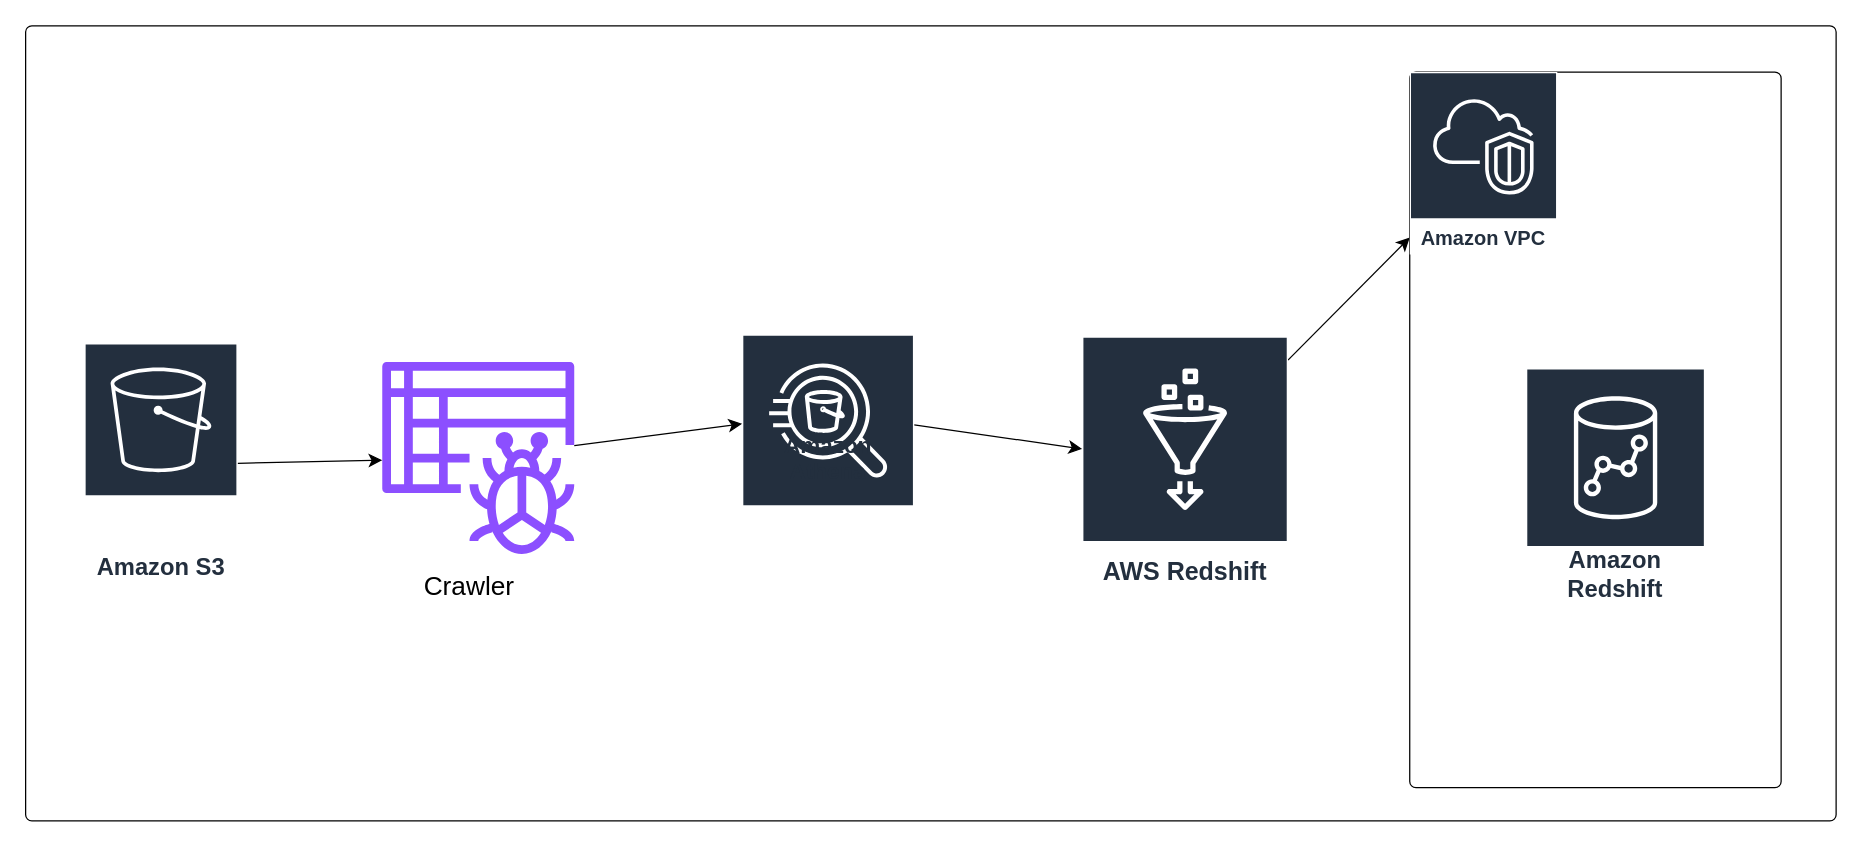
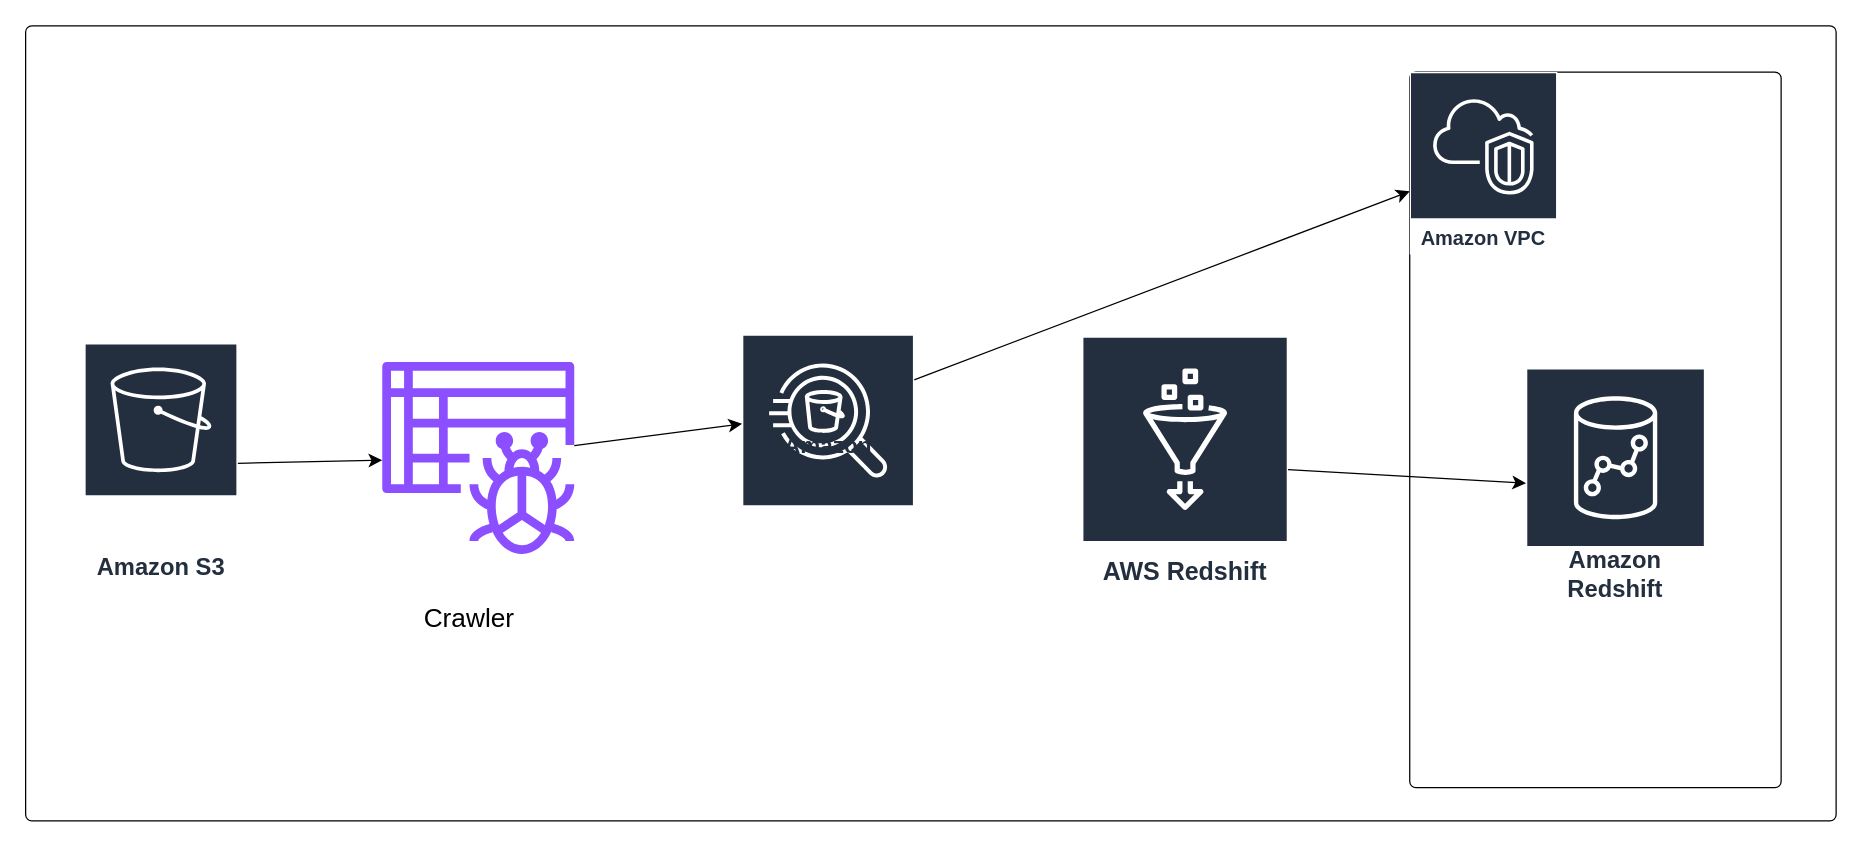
- <mxCell id="7" style="edgeStyle=none;curved=1;rounded=0;orthogonalLoop=1;jettySize=auto;html=1;fontSize=12;startSize=8;endSize=8;" edge="1" parent="2" source="8" target="15"><mxGeometry relative="1" as="geometry" /></mxCell>
+ <mxCell id="7" style="edgeStyle=none;curved=1;rounded=0;orthogonalLoop=1;jettySize=auto;html=1;fontSize=12;startSize=8;endSize=8;" edge="1" parent="2" source="8" target="13"><mxGeometry relative="1" as="geometry" /></mxCell>
- <mxCell id="9" style="edgeStyle=none;curved=1;rounded=0;orthogonalLoop=1;jettySize=auto;html=1;fontSize=12;startSize=8;endSize=8;" edge="1" parent="2" source="10" target="8"><mxGeometry relative="1" as="geometry" /></mxCell>
+ <mxCell id="9" style="edgeStyle=none;curved=1;rounded=0;orthogonalLoop=1;jettySize=auto;html=1;fontSize=12;startSize=8;endSize=8;" edge="1" parent="2" source="10" target="15"><mxGeometry relative="1" as="geometry" /></mxCell>
- <mxCell id="14" value="&lt;font style=&quot;font-size: 21px;&quot;&gt;Crawler&lt;/font&gt;" style="text;strokeColor=none;fillColor=none;html=1;align=center;verticalAlign=middle;whiteSpace=wrap;rounded=0;fontSize=21;" vertex="1" parent="2"><mxGeometry x="314.995" y="424.998" width="79.56" height="45.926" as="geometry" /></mxCell>
+ <mxCell id="14" value="&lt;font style=&quot;font-size: 21px;&quot;&gt;Crawler&lt;/font&gt;" style="text;strokeColor=none;fillColor=none;html=1;align=center;verticalAlign=middle;whiteSpace=wrap;rounded=0;fontSize=21;" vertex="1" parent="2"><mxGeometry x="314.995" y="449.998" width="79.56" height="45.926" as="geometry" /></mxCell>
